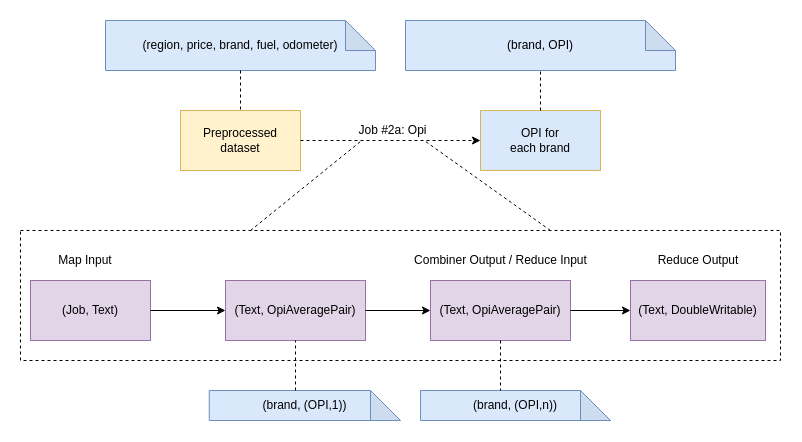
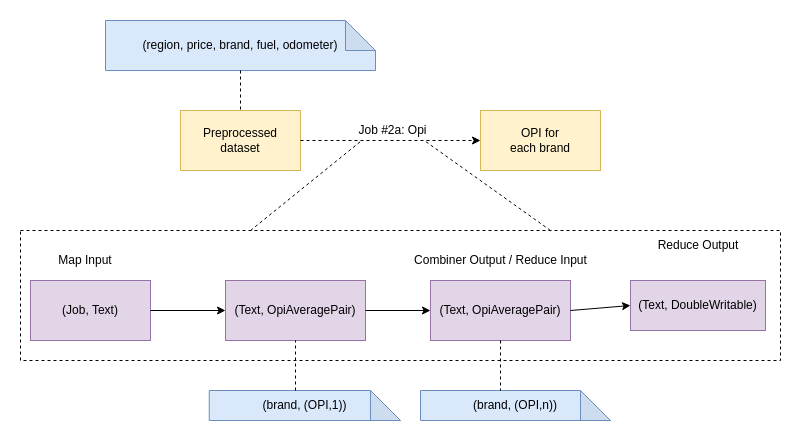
- <mxCell id="16" value="(brand, OPI)" style="shape=note;whiteSpace=wrap;html=1;backgroundOutline=1;darkOpacity=0.05;fillColor=#dae8fc;strokeColor=#6c8ebf;" parent="1" vertex="1"><mxGeometry x="405" y="20" width="270" height="50" as="geometry" /></mxCell>
- <mxCell id="17" value="" style="endArrow=none;dashed=1;html=1;exitX=0.5;exitY=0;exitDx=0;exitDy=0;entryX=0.5;entryY=1;entryDx=0;entryDy=0;entryPerimeter=0;" parent="1" source="3" target="16" edge="1"><mxGeometry width="50" height="50" relative="1" as="geometry"><mxPoint x="650" y="150" as="sourcePoint" /><mxPoint x="700" y="100" as="targetPoint" /></mxGeometry></mxCell>
- <mxCell id="3" value="OPI for&lt;br&gt;each brand" style="rounded=0;whiteSpace=wrap;html=1;fillColor=#dae8fc;strokeColor=#d6b656;" parent="1" vertex="1"><mxGeometry x="480" y="110" width="120" height="60" as="geometry" /></mxCell>
+ <mxCell id="3" value="OPI for&lt;br&gt;each brand" style="rounded=0;whiteSpace=wrap;html=1;fillColor=#fff2cc;strokeColor=#d6b656;" parent="1" vertex="1"><mxGeometry x="480" y="110" width="120" height="60" as="geometry" /></mxCell>
- <mxCell id="12" value="Reduce Output" style="text;html=1;strokeColor=none;fillColor=none;align=center;verticalAlign=middle;whiteSpace=wrap;rounded=0;" parent="1" vertex="1"><mxGeometry x="652.5" y="250" width="90" height="20" as="geometry" /></mxCell>
+ <mxCell id="12" value="Reduce Output" style="text;html=1;strokeColor=none;fillColor=none;align=center;verticalAlign=middle;whiteSpace=wrap;rounded=0;" parent="1" vertex="1"><mxGeometry x="652.5" y="235" width="90" height="20" as="geometry" /></mxCell>
- <mxCell id="10" value="(Text, DoubleWritable)" style="rounded=0;whiteSpace=wrap;html=1;fillColor=#e1d5e7;strokeColor=#9673a6;" parent="1" vertex="1"><mxGeometry x="630" y="280" width="135" height="60" as="geometry" /></mxCell>
+ <mxCell id="10" value="(Text, DoubleWritable)" style="rounded=0;whiteSpace=wrap;html=1;fillColor=#e1d5e7;strokeColor=#9673a6;" parent="1" vertex="1"><mxGeometry x="630" y="280" width="135" height="50" as="geometry" /></mxCell>
